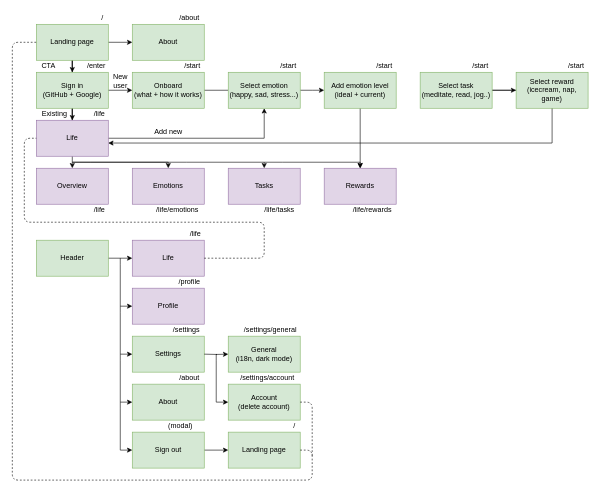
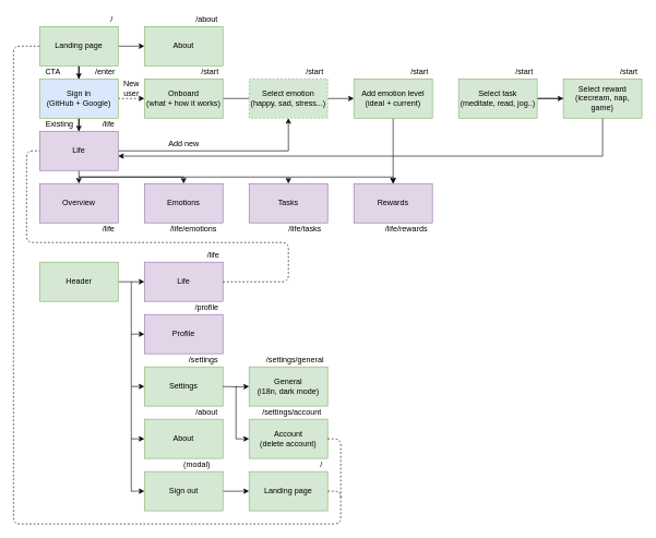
- <mxCell id="8" value="Sign in&lt;br&gt;(GitHub + Google)" style="rounded=0;whiteSpace=wrap;html=1;fillColor=#d5e8d4;strokeColor=#82b366;" parent="1" vertex="1"><mxGeometry x="60" y="120" width="120" height="60" as="geometry" /></mxCell>
+ <mxCell id="8" value="Sign in&lt;br&gt;(GitHub + Google)" style="rounded=0;whiteSpace=wrap;html=1;fillColor=#dae8fc;strokeColor=#82b366;" parent="1" vertex="1"><mxGeometry x="60" y="120" width="120" height="60" as="geometry" /></mxCell>
- <mxCell id="6" style="edgeStyle=orthogonalEdgeStyle;rounded=0;orthogonalLoop=1;jettySize=auto;html=1;" parent="1" source="8" target="10" edge="1"><mxGeometry relative="1" as="geometry"><mxPoint x="220" y="150" as="targetPoint" /></mxGeometry></mxCell>
+ <mxCell id="6" style="edgeStyle=orthogonalEdgeStyle;rounded=0;orthogonalLoop=1;jettySize=auto;html=1;dashed=1;" parent="1" source="8" target="10" edge="1"><mxGeometry relative="1" as="geometry"><mxPoint x="220" y="150" as="targetPoint" /></mxGeometry></mxCell>
- <mxCell id="17" value="Select emotion&lt;br&gt;(happy, sad, stress...)" style="rounded=0;whiteSpace=wrap;html=1;fillColor=#d5e8d4;strokeColor=#82b366;" parent="1" vertex="1"><mxGeometry x="380" y="120" width="120" height="60" as="geometry" /></mxCell>
+ <mxCell id="17" value="Select emotion&lt;br&gt;(happy, sad, stress...)" style="rounded=0;whiteSpace=wrap;html=1;fillColor=#d5e8d4;strokeColor=#82b366;dashed=1;" parent="1" vertex="1"><mxGeometry x="380" y="120" width="120" height="60" as="geometry" /></mxCell>
